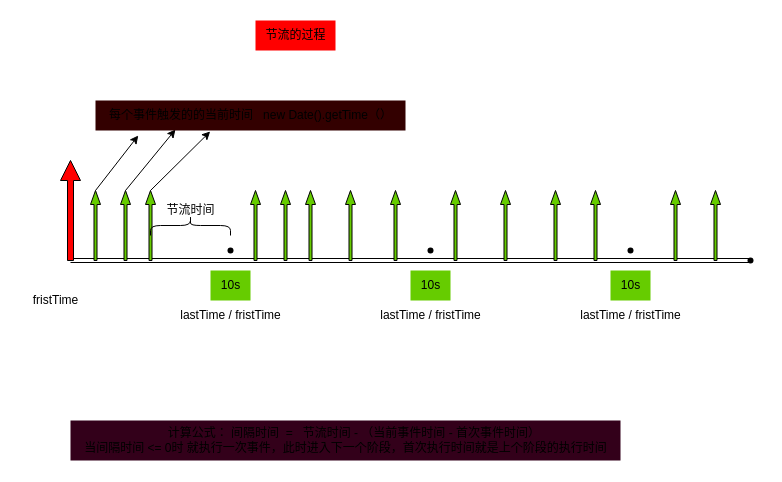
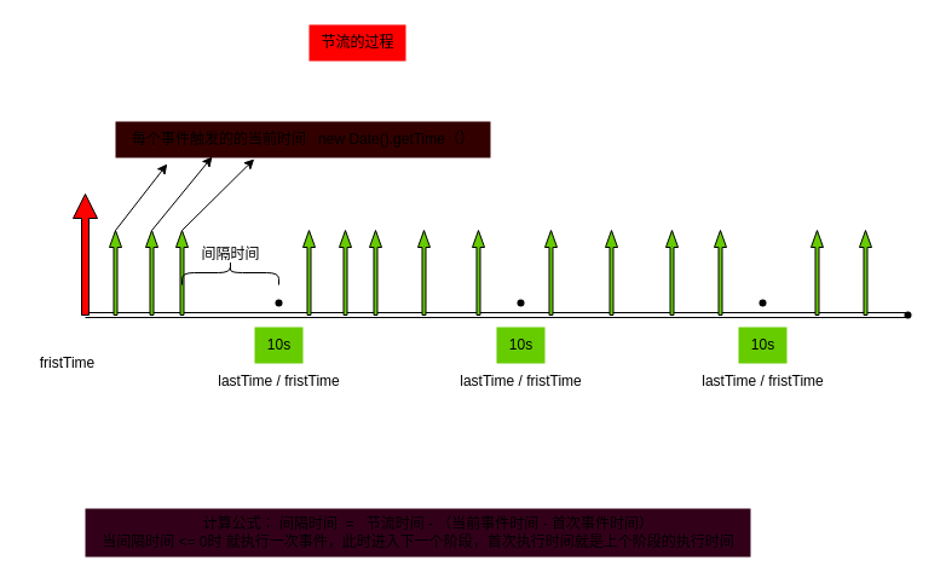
- <mxCell id="24" value="节流时间" style="text;html=1;align=center;verticalAlign=middle;resizable=0;points=[];autosize=1;strokeColor=none;fillColor=none;" vertex="1" parent="1"><mxGeometry x="155" y="195" width="70" height="30" as="geometry" /></mxCell>
+ <mxCell id="24" value="间隔时间" style="text;html=1;align=center;verticalAlign=middle;resizable=0;points=[];autosize=1;strokeColor=none;fillColor=none;" vertex="1" parent="1"><mxGeometry x="155" y="195" width="70" height="30" as="geometry" /></mxCell>
